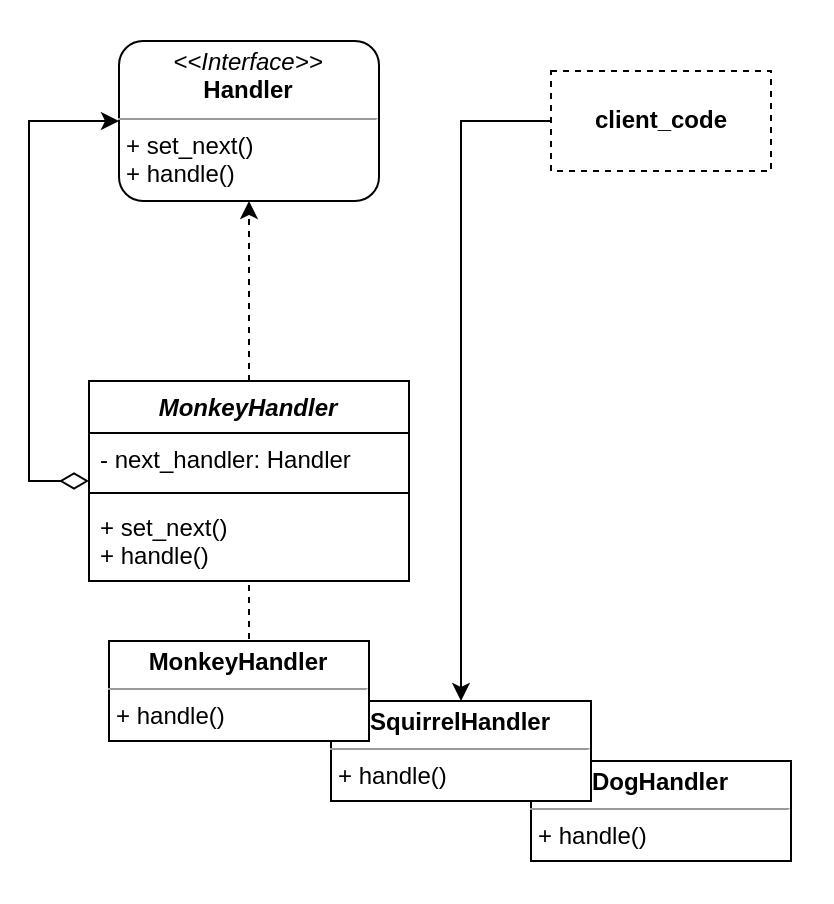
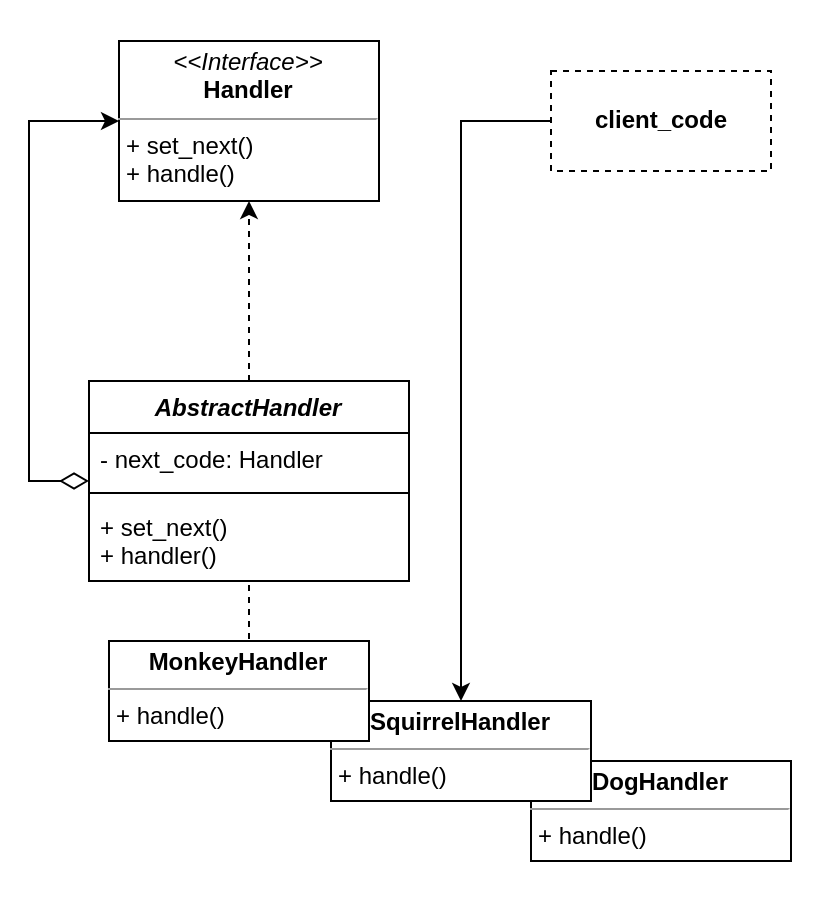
- <mxCell id="3" value="&lt;p style=&quot;margin: 0px ; margin-top: 4px ; text-align: center&quot;&gt;&lt;i&gt;&amp;lt;&amp;lt;Interface&amp;gt;&amp;gt;&lt;/i&gt;&lt;br&gt;&lt;b&gt;Handler&lt;/b&gt;&lt;/p&gt;&lt;hr size=&quot;1&quot;&gt;&lt;p style=&quot;margin: 0px ; margin-left: 4px&quot;&gt;+ set_next()&lt;br&gt;+ handle()&lt;/p&gt;" style="verticalAlign=top;align=left;overflow=fill;fontSize=12;fontFamily=Helvetica;html=1;rounded=1;" vertex="1" parent="1"><mxGeometry x="35" y="20" width="130" height="80" as="geometry" /></mxCell>
+ <mxCell id="3" value="&lt;p style=&quot;margin: 0px ; margin-top: 4px ; text-align: center&quot;&gt;&lt;i&gt;&amp;lt;&amp;lt;Interface&amp;gt;&amp;gt;&lt;/i&gt;&lt;br&gt;&lt;b&gt;Handler&lt;/b&gt;&lt;/p&gt;&lt;hr size=&quot;1&quot;&gt;&lt;p style=&quot;margin: 0px ; margin-left: 4px&quot;&gt;+ set_next()&lt;br&gt;+ handle()&lt;/p&gt;" style="verticalAlign=top;align=left;overflow=fill;fontSize=12;fontFamily=Helvetica;html=1;" vertex="1" parent="1"><mxGeometry x="35" y="20" width="130" height="80" as="geometry" /></mxCell>
- <mxCell id="6" value="MonkeyHandler" style="swimlane;fontStyle=3;align=center;verticalAlign=top;childLayout=stackLayout;horizontal=1;startSize=26;horizontalStack=0;resizeParent=1;resizeParentMax=0;resizeLast=0;collapsible=1;marginBottom=0;" vertex="1" parent="1"><mxGeometry x="20" y="190" width="160" height="100" as="geometry"><mxRectangle x="360" y="450" width="130" height="26" as="alternateBounds" /></mxGeometry></mxCell>
+ <mxCell id="6" value="AbstractHandler" style="swimlane;fontStyle=3;align=center;verticalAlign=top;childLayout=stackLayout;horizontal=1;startSize=26;horizontalStack=0;resizeParent=1;resizeParentMax=0;resizeLast=0;collapsible=1;marginBottom=0;" vertex="1" parent="1"><mxGeometry x="20" y="190" width="160" height="100" as="geometry"><mxRectangle x="360" y="450" width="130" height="26" as="alternateBounds" /></mxGeometry></mxCell>
- <mxCell id="7" value="- next_handler: Handler" style="text;strokeColor=none;fillColor=none;align=left;verticalAlign=top;spacingLeft=4;spacingRight=4;overflow=hidden;rotatable=0;points=[[0,0.5],[1,0.5]];portConstraint=eastwest;" vertex="1" parent="6"><mxGeometry y="26" width="160" height="26" as="geometry" /></mxCell>
+ <mxCell id="7" value="- next_code: Handler" style="text;strokeColor=none;fillColor=none;align=left;verticalAlign=top;spacingLeft=4;spacingRight=4;overflow=hidden;rotatable=0;points=[[0,0.5],[1,0.5]];portConstraint=eastwest;" vertex="1" parent="6"><mxGeometry y="26" width="160" height="26" as="geometry" /></mxCell>
- <mxCell id="9" value="+ set_next()&#10;+ handle()" style="text;strokeColor=none;fillColor=none;align=left;verticalAlign=top;spacingLeft=4;spacingRight=4;overflow=hidden;rotatable=0;points=[[0,0.5],[1,0.5]];portConstraint=eastwest;" vertex="1" parent="6"><mxGeometry y="60" width="160" height="40" as="geometry" /></mxCell>
+ <mxCell id="9" value="+ set_next()&#10;+ handler()" style="text;strokeColor=none;fillColor=none;align=left;verticalAlign=top;spacingLeft=4;spacingRight=4;overflow=hidden;rotatable=0;points=[[0,0.5],[1,0.5]];portConstraint=eastwest;" vertex="1" parent="6"><mxGeometry y="60" width="160" height="40" as="geometry" /></mxCell>
